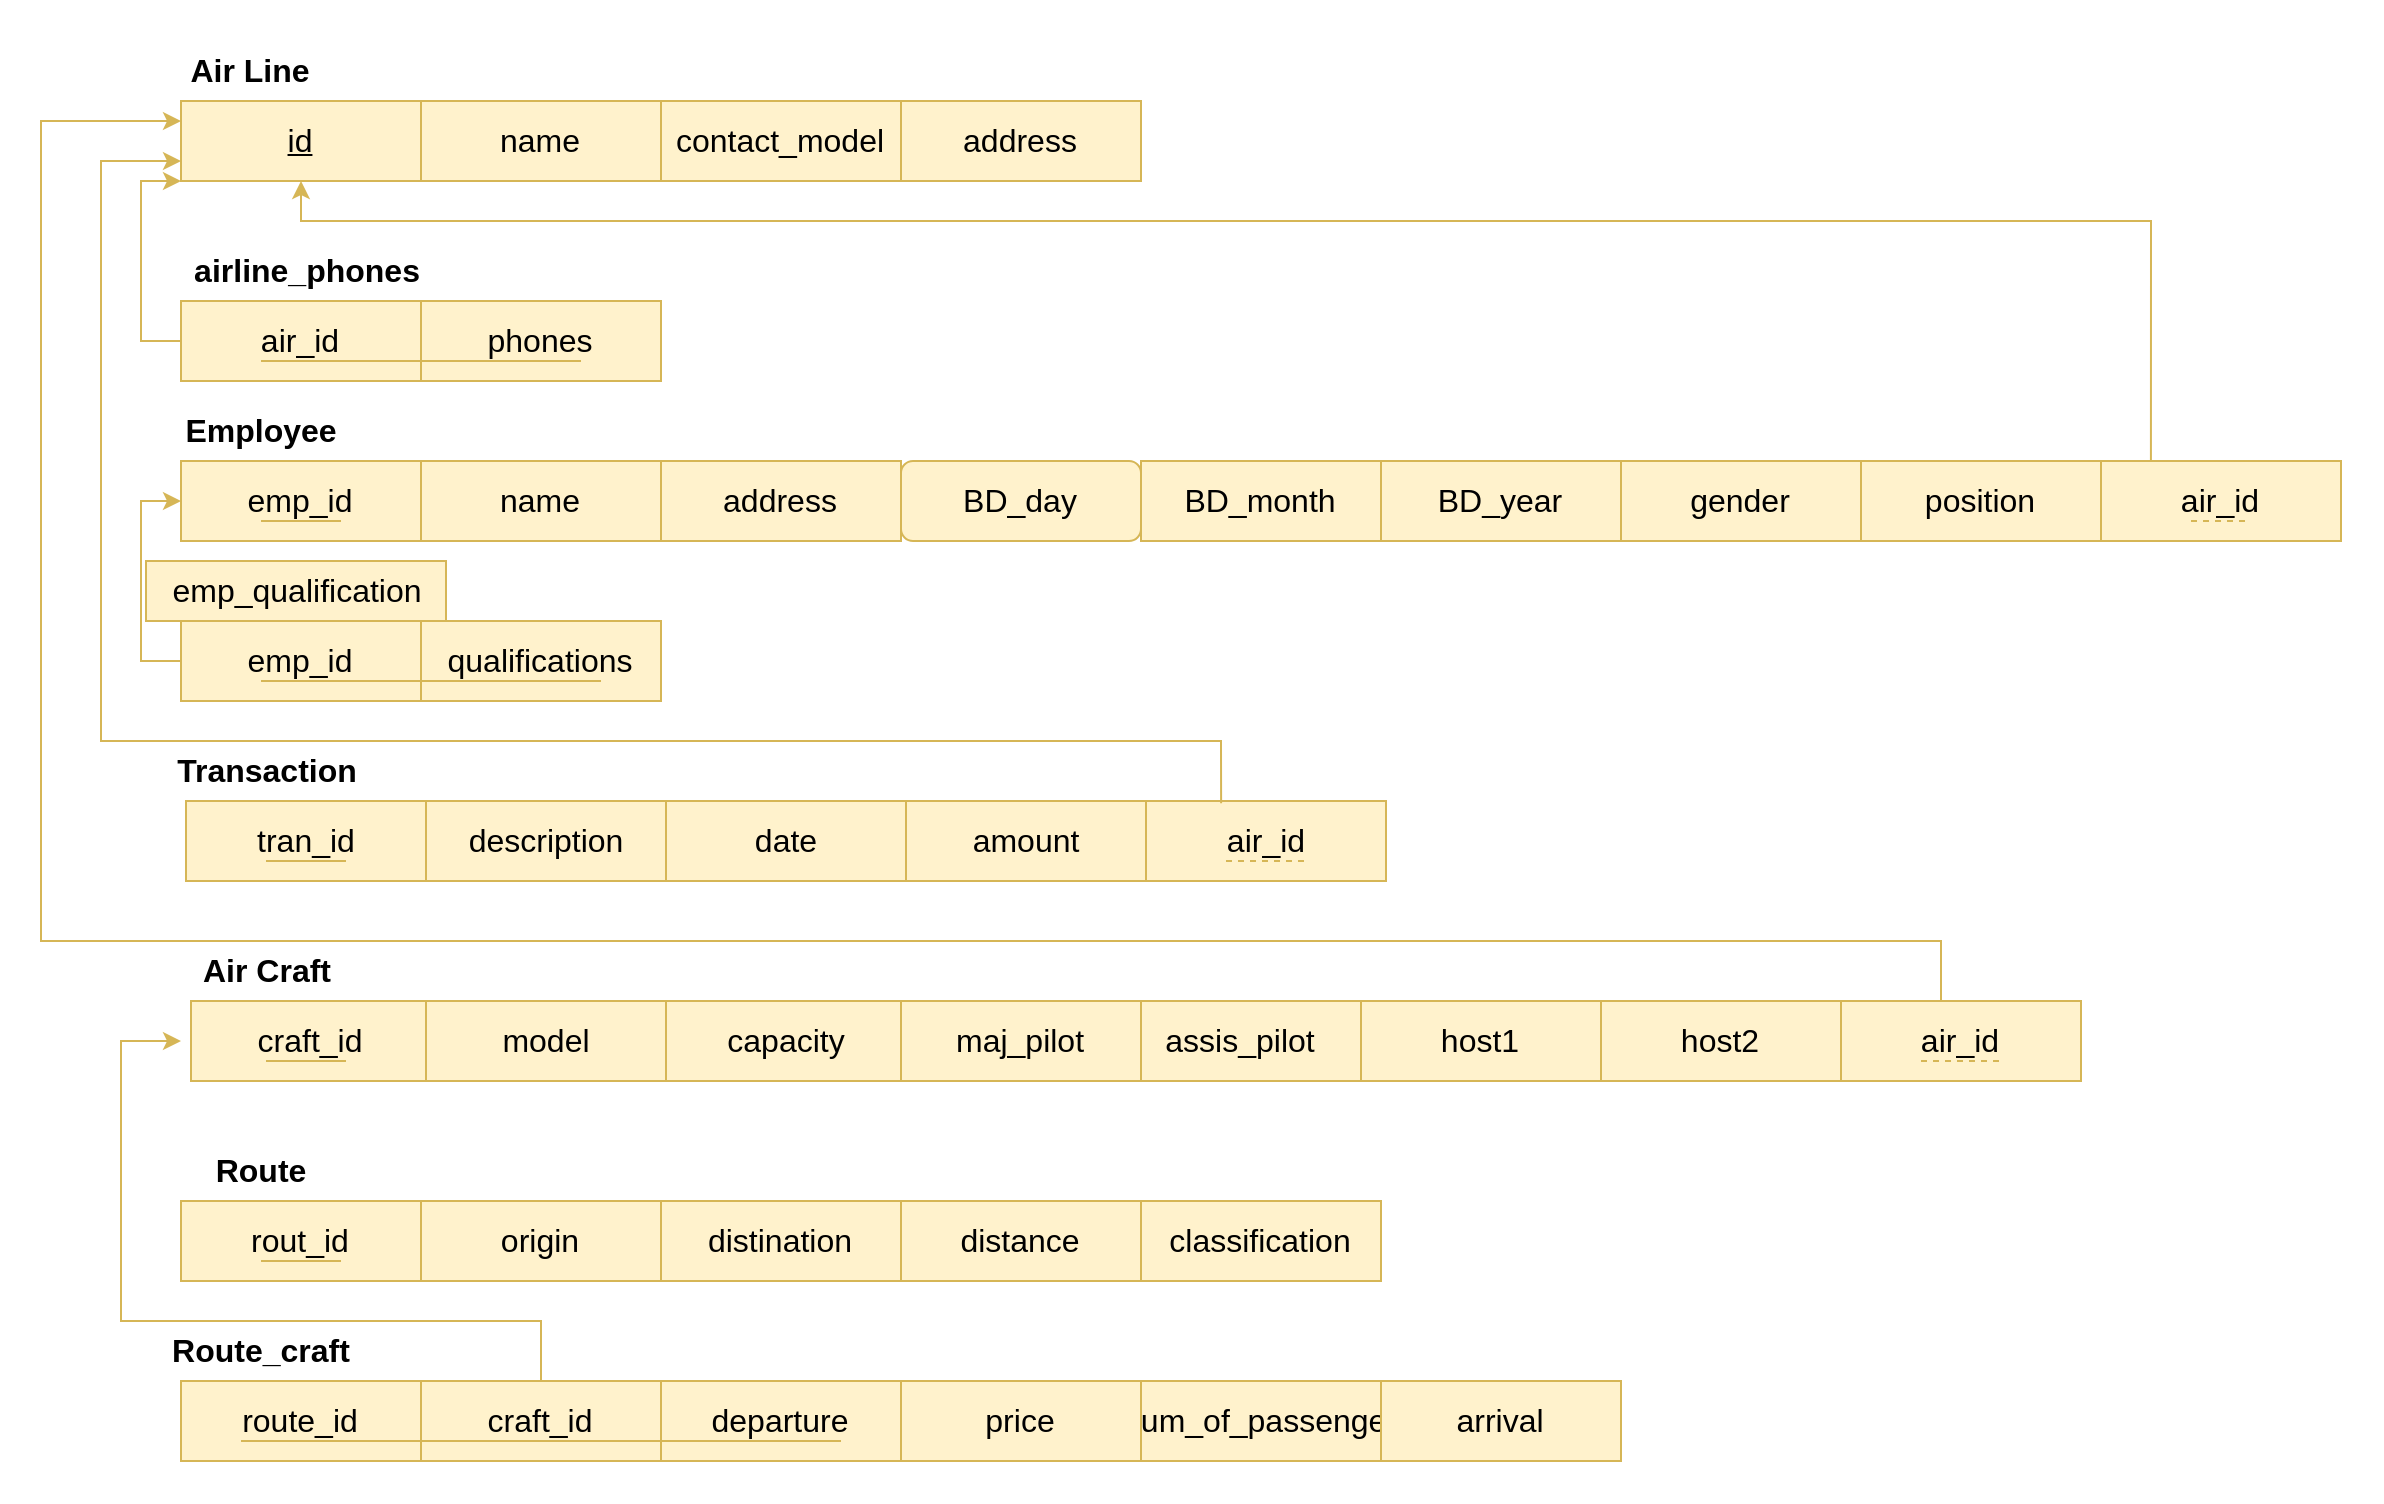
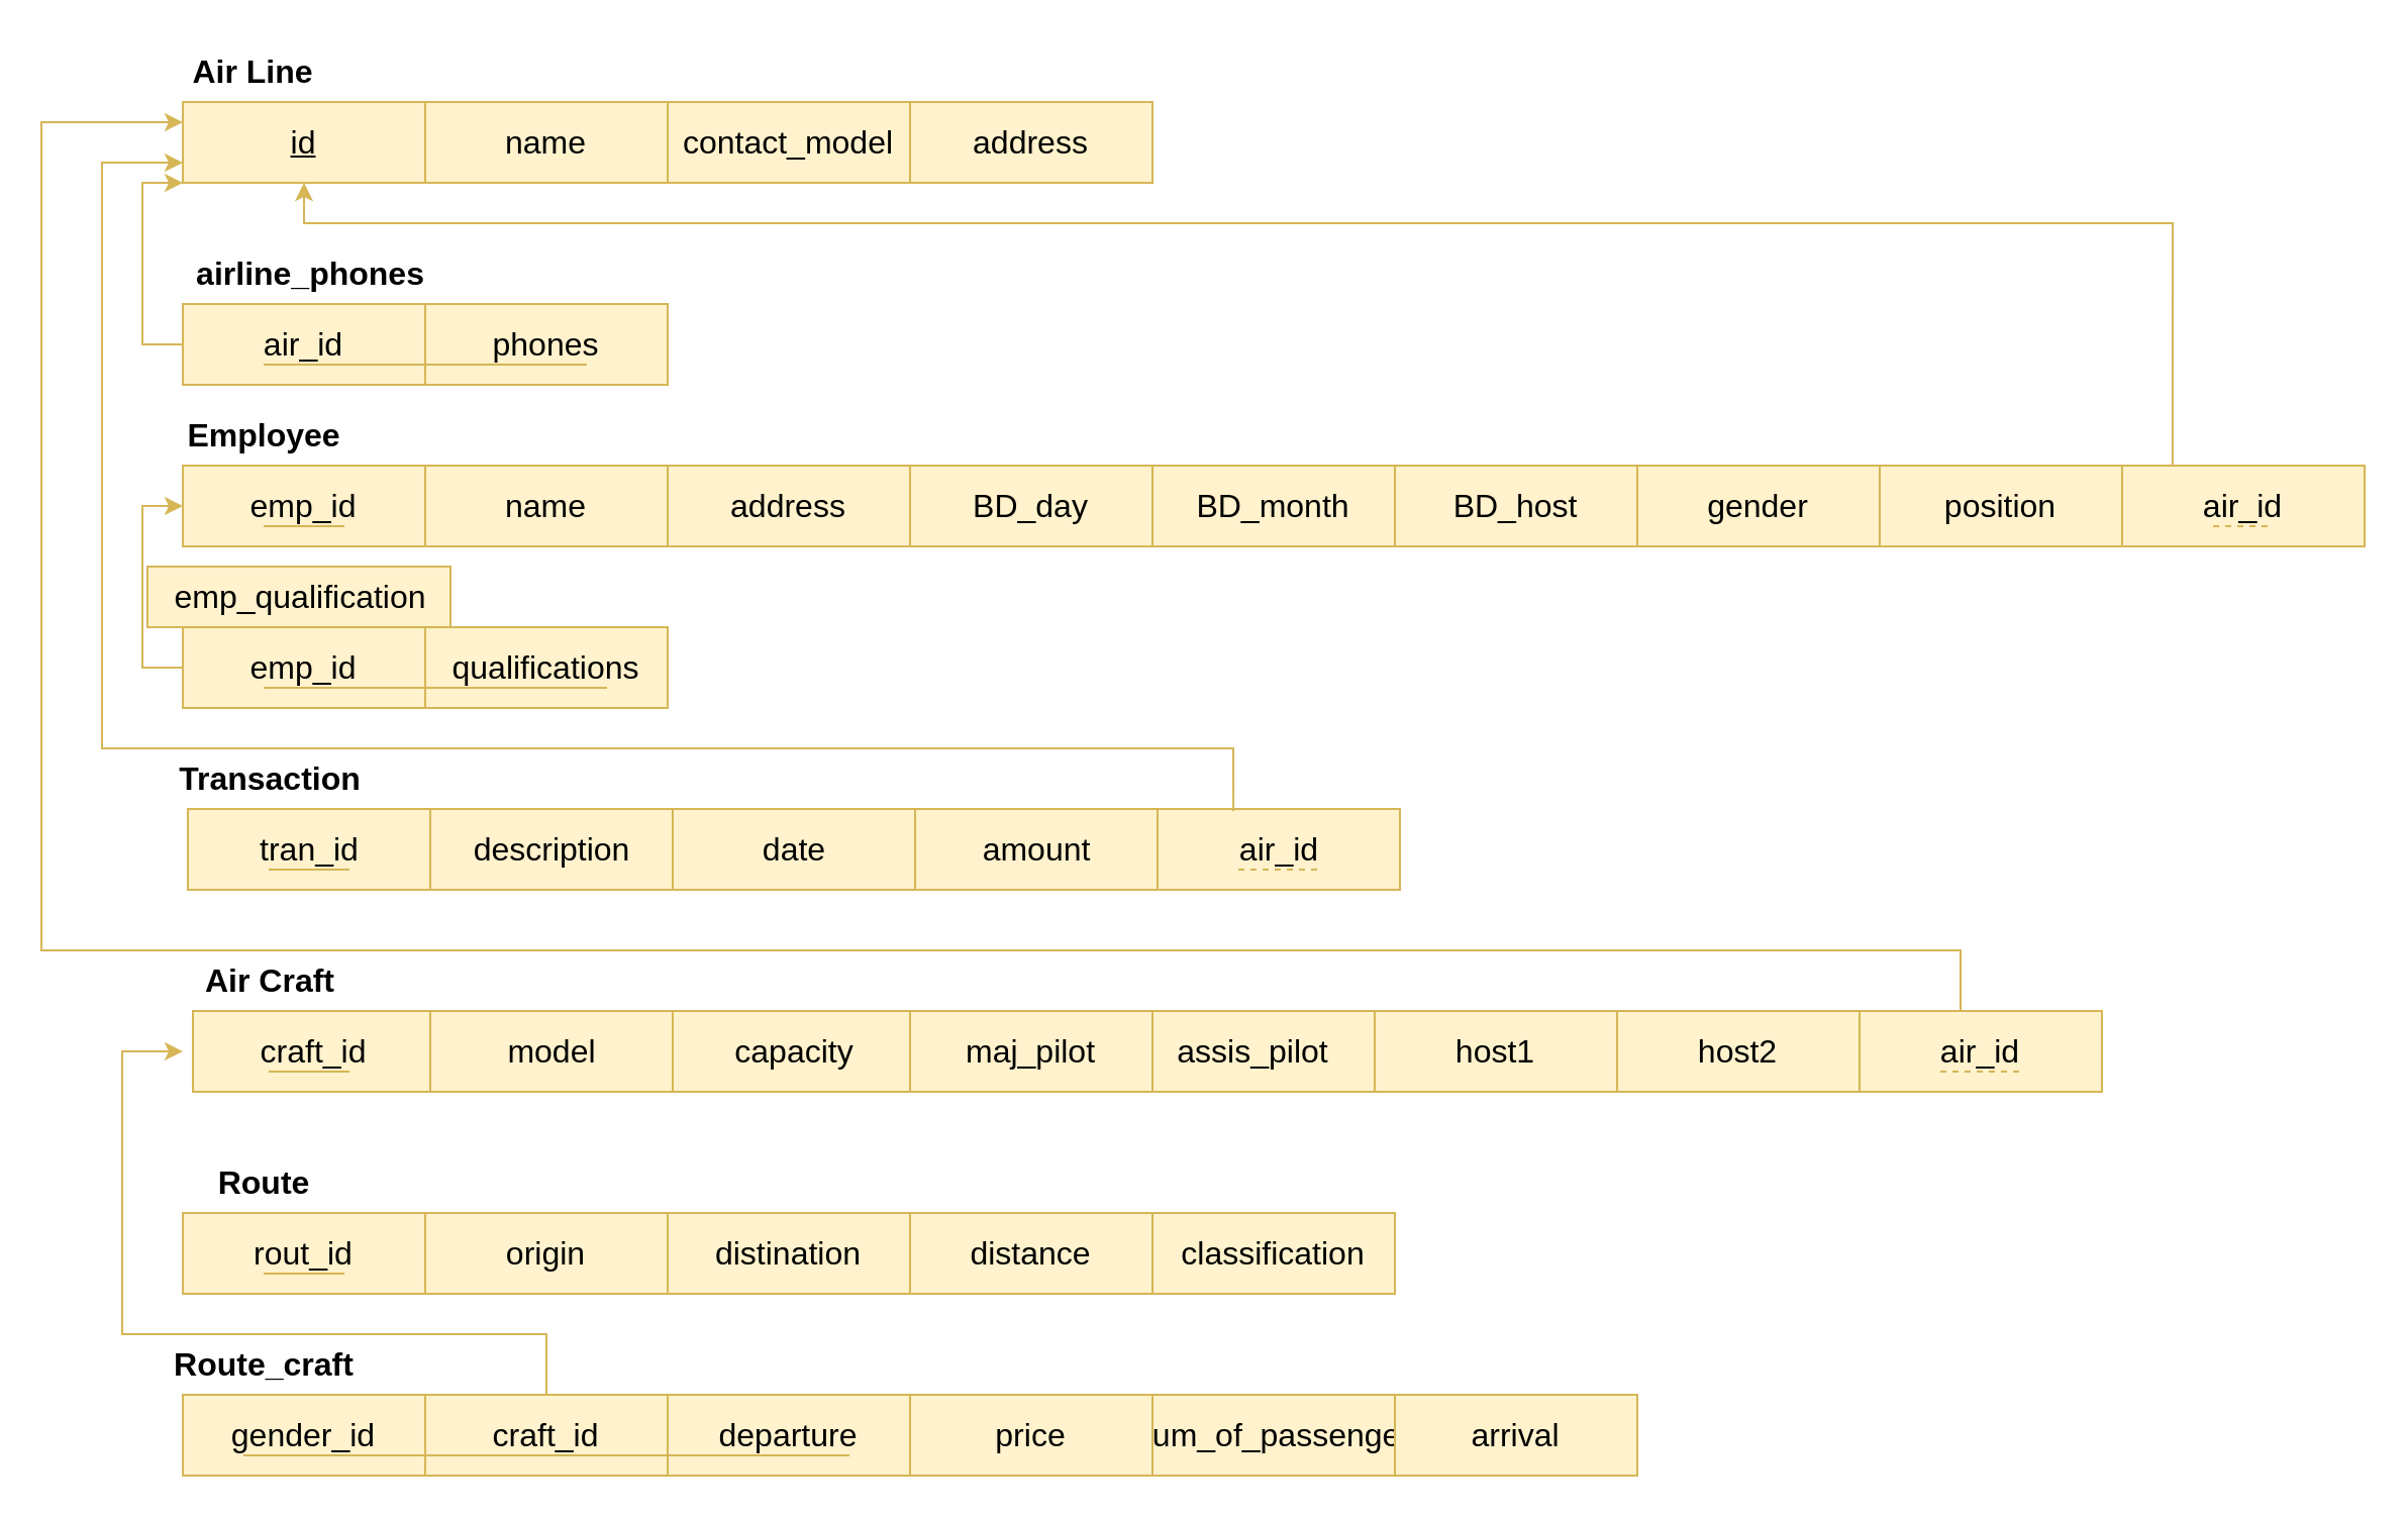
- <mxCell id="27" value="BD_day" style="whiteSpace=wrap;html=1;fillColor=#fff2cc;strokeColor=#d6b656;fontSize=16;rounded=1;" vertex="1" parent="1"><mxGeometry x="450" y="230" width="120" height="40" as="geometry" /></mxCell>
+ <mxCell id="27" value="BD_day" style="rounded=0;whiteSpace=wrap;html=1;fillColor=#fff2cc;strokeColor=#d6b656;fontSize=16;" vertex="1" parent="1"><mxGeometry x="450" y="230" width="120" height="40" as="geometry" /></mxCell>
- <mxCell id="30" value="BD_year" style="rounded=0;whiteSpace=wrap;html=1;fillColor=#fff2cc;strokeColor=#d6b656;fontSize=16;" vertex="1" parent="1"><mxGeometry x="690" y="230" width="120" height="40" as="geometry" /></mxCell>
+ <mxCell id="30" value="BD_host" style="rounded=0;whiteSpace=wrap;html=1;fillColor=#fff2cc;strokeColor=#d6b656;fontSize=16;" vertex="1" parent="1"><mxGeometry x="690" y="230" width="120" height="40" as="geometry" /></mxCell>
- <mxCell id="62" value="route_id" style="rounded=0;whiteSpace=wrap;html=1;fillColor=#fff2cc;strokeColor=#d6b656;fontSize=16;" vertex="1" parent="1"><mxGeometry x="90" y="690" width="120" height="40" as="geometry" /></mxCell>
+ <mxCell id="62" value="gender_id" style="rounded=0;whiteSpace=wrap;html=1;fillColor=#fff2cc;strokeColor=#d6b656;fontSize=16;" vertex="1" parent="1"><mxGeometry x="90" y="690" width="120" height="40" as="geometry" /></mxCell>
